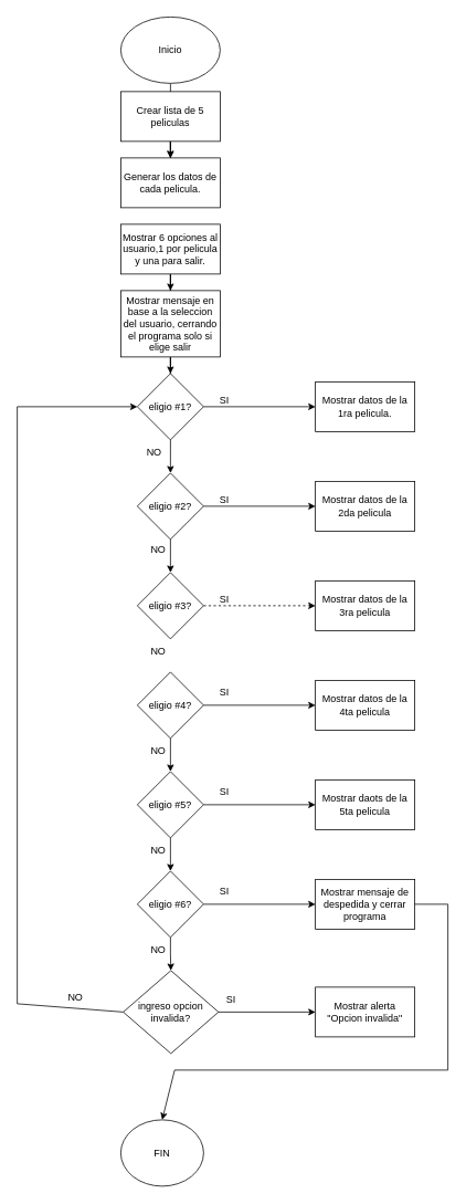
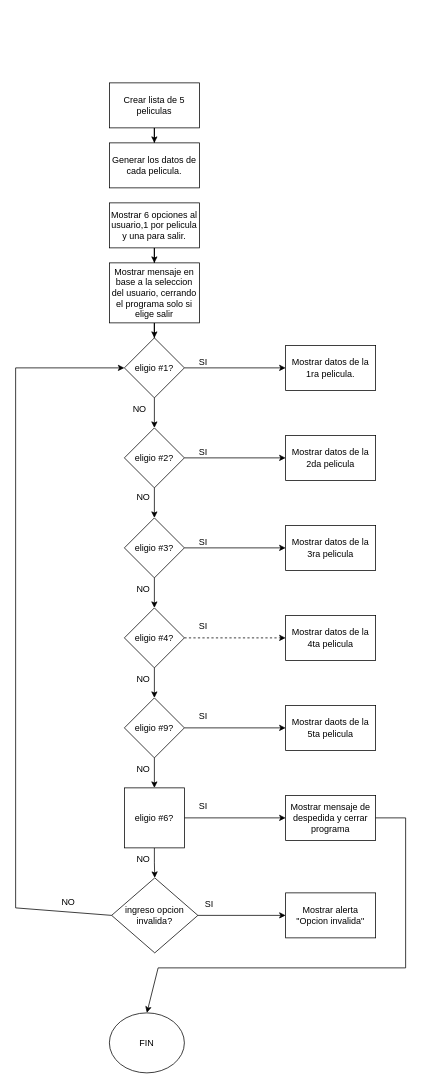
- <mxCell id="3" value="Inicio" style="ellipse;whiteSpace=wrap;html=1;" vertex="1" parent="1"><mxGeometry x="145" y="20" width="120" height="80" as="geometry" /></mxCell>
- <mxCell id="2" value="" style="edgeStyle=orthogonalEdgeStyle;rounded=0;orthogonalLoop=1;jettySize=auto;html=1;" edge="1" parent="1" source="3" target="6"><mxGeometry relative="1" as="geometry" /></mxCell>
- <mxCell id="22" style="edgeStyle=orthogonalEdgeStyle;rounded=0;orthogonalLoop=1;jettySize=auto;html=1;entryX=0;entryY=0.5;entryDx=0;entryDy=0;dashed=1;" edge="1" parent="1" source="24" target="26"><mxGeometry relative="1" as="geometry" /></mxCell>
+ <mxCell id="22" style="edgeStyle=orthogonalEdgeStyle;rounded=0;orthogonalLoop=1;jettySize=auto;html=1;entryX=0;entryY=0.5;entryDx=0;entryDy=0;" edge="1" parent="1" source="24" target="26"><mxGeometry relative="1" as="geometry" /></mxCell>
+ <mxCell id="23" value="" style="edgeStyle=orthogonalEdgeStyle;rounded=0;orthogonalLoop=1;jettySize=auto;html=1;" edge="1" parent="1" source="24" target="29"><mxGeometry relative="1" as="geometry" /></mxCell>
- <mxCell id="27" style="edgeStyle=orthogonalEdgeStyle;rounded=0;orthogonalLoop=1;jettySize=auto;html=1;entryX=0;entryY=0.5;entryDx=0;entryDy=0;" edge="1" parent="1" source="29" target="32"><mxGeometry relative="1" as="geometry" /></mxCell>
+ <mxCell id="27" style="edgeStyle=orthogonalEdgeStyle;rounded=0;orthogonalLoop=1;jettySize=auto;html=1;entryX=0;entryY=0.5;entryDx=0;entryDy=0;dashed=1;" edge="1" parent="1" source="29" target="32"><mxGeometry relative="1" as="geometry" /></mxCell>
- <mxCell id="35" value="eligio #5?" style="rhombus;whiteSpace=wrap;html=1;" vertex="1" parent="1"><mxGeometry x="165" y="930" width="80" height="80" as="geometry" /></mxCell>
+ <mxCell id="35" value="eligio #9?" style="rhombus;whiteSpace=wrap;html=1;" vertex="1" parent="1"><mxGeometry x="165" y="930" width="80" height="80" as="geometry" /></mxCell>
- <mxCell id="39" value="eligio #6?" style="rhombus;whiteSpace=wrap;html=1;" vertex="1" parent="1"><mxGeometry x="165" y="1050" width="80" height="80" as="geometry" /></mxCell>
+ <mxCell id="39" value="eligio #6?" style="whiteSpace=wrap;html=1;rounded=0;" vertex="1" parent="1"><mxGeometry x="165" y="1050" width="80" height="80" as="geometry" /></mxCell>
